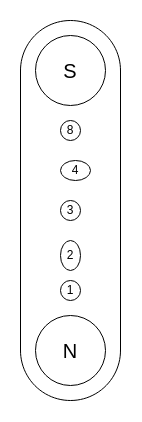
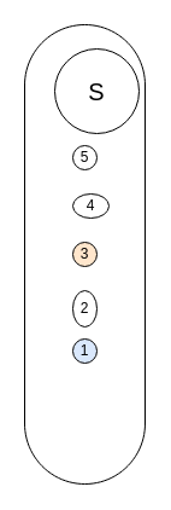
- <mxCell id="5" value="&lt;font style=&quot;font-size: 20px;&quot;&gt;S&lt;/font&gt;" style="ellipse;whiteSpace=wrap;html=1;aspect=fixed;" parent="1" vertex="1"><mxGeometry x="35" y="35" width="70" height="70" as="geometry" /></mxCell>
+ <mxCell id="5" value="&lt;font style=&quot;font-size: 20px;&quot;&gt;S&lt;/font&gt;" style="ellipse;whiteSpace=wrap;html=1;aspect=fixed;" parent="1" vertex="1"><mxGeometry x="45" y="40" width="70" height="70" as="geometry" /></mxCell>
- <mxCell id="7" value="8" style="ellipse;whiteSpace=wrap;html=1;aspect=fixed;" parent="1" vertex="1"><mxGeometry x="60" y="120" width="20" height="20" as="geometry" /></mxCell>
+ <mxCell id="7" value="5" style="ellipse;whiteSpace=wrap;html=1;aspect=fixed;" parent="1" vertex="1"><mxGeometry x="60" y="120" width="20" height="20" as="geometry" /></mxCell>
- <mxCell id="8" value="3" style="ellipse;whiteSpace=wrap;html=1;aspect=fixed;" parent="1" vertex="1"><mxGeometry x="60" y="200" width="20" height="20" as="geometry" /></mxCell>
+ <mxCell id="8" value="3" style="ellipse;whiteSpace=wrap;html=1;aspect=fixed;fillColor=#ffe6cc;" parent="1" vertex="1"><mxGeometry x="60" y="200" width="20" height="20" as="geometry" /></mxCell>
- <mxCell id="11" value="1" style="ellipse;whiteSpace=wrap;html=1;aspect=fixed;" parent="1" vertex="1"><mxGeometry x="60" y="280" width="20" height="20" as="geometry" /></mxCell>
+ <mxCell id="11" value="1" style="ellipse;whiteSpace=wrap;html=1;aspect=fixed;fillColor=#dae8fc;" parent="1" vertex="1"><mxGeometry x="60" y="280" width="20" height="20" as="geometry" /></mxCell>
- <mxCell id="6" value="&lt;font style=&quot;font-size: 20px;&quot;&gt;N&lt;/font&gt;" style="ellipse;whiteSpace=wrap;html=1;aspect=fixed;" parent="1" vertex="1"><mxGeometry x="35" y="315" width="70" height="70" as="geometry" /></mxCell>
